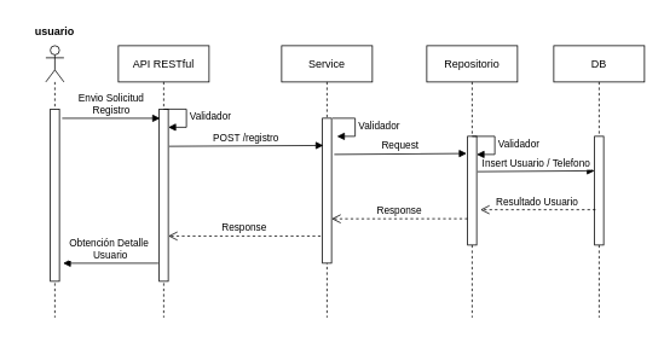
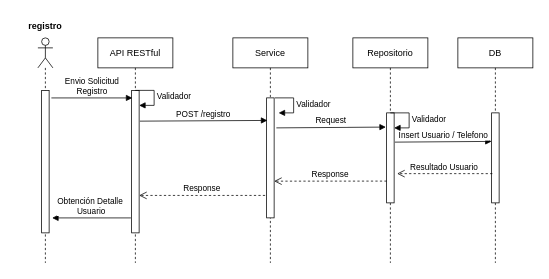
- <mxCell id="10" value="usuario" style="text;align=center;fontStyle=1;verticalAlign=middle;spacingLeft=3;spacingRight=3;strokeColor=none;rotatable=0;points=[[0,0.5],[1,0.5]];portConstraint=eastwest;" parent="1" vertex="1"><mxGeometry x="20" y="20" width="80" height="26" as="geometry" /></mxCell>
+ <mxCell id="10" value="registro" style="text;align=center;fontStyle=1;verticalAlign=middle;spacingLeft=3;spacingRight=3;strokeColor=none;rotatable=0;points=[[0,0.5],[1,0.5]];portConstraint=eastwest;" parent="1" vertex="1"><mxGeometry x="20" y="20" width="80" height="26" as="geometry" /></mxCell>
